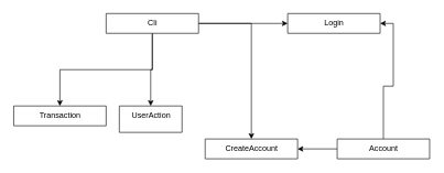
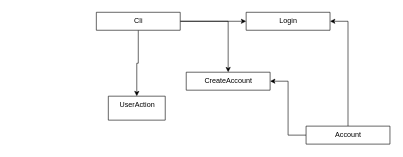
- <mxCell id="8" value="Login" style="swimlane;fontStyle=0;align=center;verticalAlign=top;childLayout=stackLayout;horizontal=1;startSize=40;horizontalStack=0;resizeParent=1;resizeParentMax=0;resizeLast=0;collapsible=0;marginBottom=0;html=1;" vertex="1" parent="1"><mxGeometry x="435" y="20" width="140" height="30" as="geometry" /></mxCell>
+ <mxCell id="8" value="Login" style="swimlane;fontStyle=0;align=center;verticalAlign=top;childLayout=stackLayout;horizontal=1;startSize=40;horizontalStack=0;resizeParent=1;resizeParentMax=0;resizeLast=0;collapsible=0;marginBottom=0;html=1;" vertex="1" parent="1"><mxGeometry x="410" y="20" width="140" height="30" as="geometry" /></mxCell>
- <mxCell id="9" style="edgeStyle=orthogonalEdgeStyle;rounded=0;orthogonalLoop=1;jettySize=auto;html=1;" edge="1" parent="1" source="13" target="5"><mxGeometry relative="1" as="geometry" /></mxCell>
- <mxCell id="5" value="Transaction" style="swimlane;fontStyle=0;align=center;verticalAlign=top;childLayout=stackLayout;horizontal=1;startSize=40;horizontalStack=0;resizeParent=1;resizeParentMax=0;resizeLast=0;collapsible=0;marginBottom=0;html=1;" vertex="1" parent="1"><mxGeometry x="20" y="160" width="140" height="30" as="geometry" /></mxCell>
- <mxCell id="6" value="CreateAccount" style="swimlane;fontStyle=0;align=center;verticalAlign=top;childLayout=stackLayout;horizontal=1;startSize=40;horizontalStack=0;resizeParent=1;resizeParentMax=0;resizeLast=0;collapsible=0;marginBottom=0;html=1;" vertex="1" parent="1"><mxGeometry x="310" y="210" width="140" height="30" as="geometry" /></mxCell>
+ <mxCell id="6" value="CreateAccount" style="swimlane;fontStyle=0;align=center;verticalAlign=top;childLayout=stackLayout;horizontal=1;startSize=40;horizontalStack=0;resizeParent=1;resizeParentMax=0;resizeLast=0;collapsible=0;marginBottom=0;html=1;" vertex="1" parent="1"><mxGeometry x="310" y="120" width="140" height="30" as="geometry" /></mxCell>
